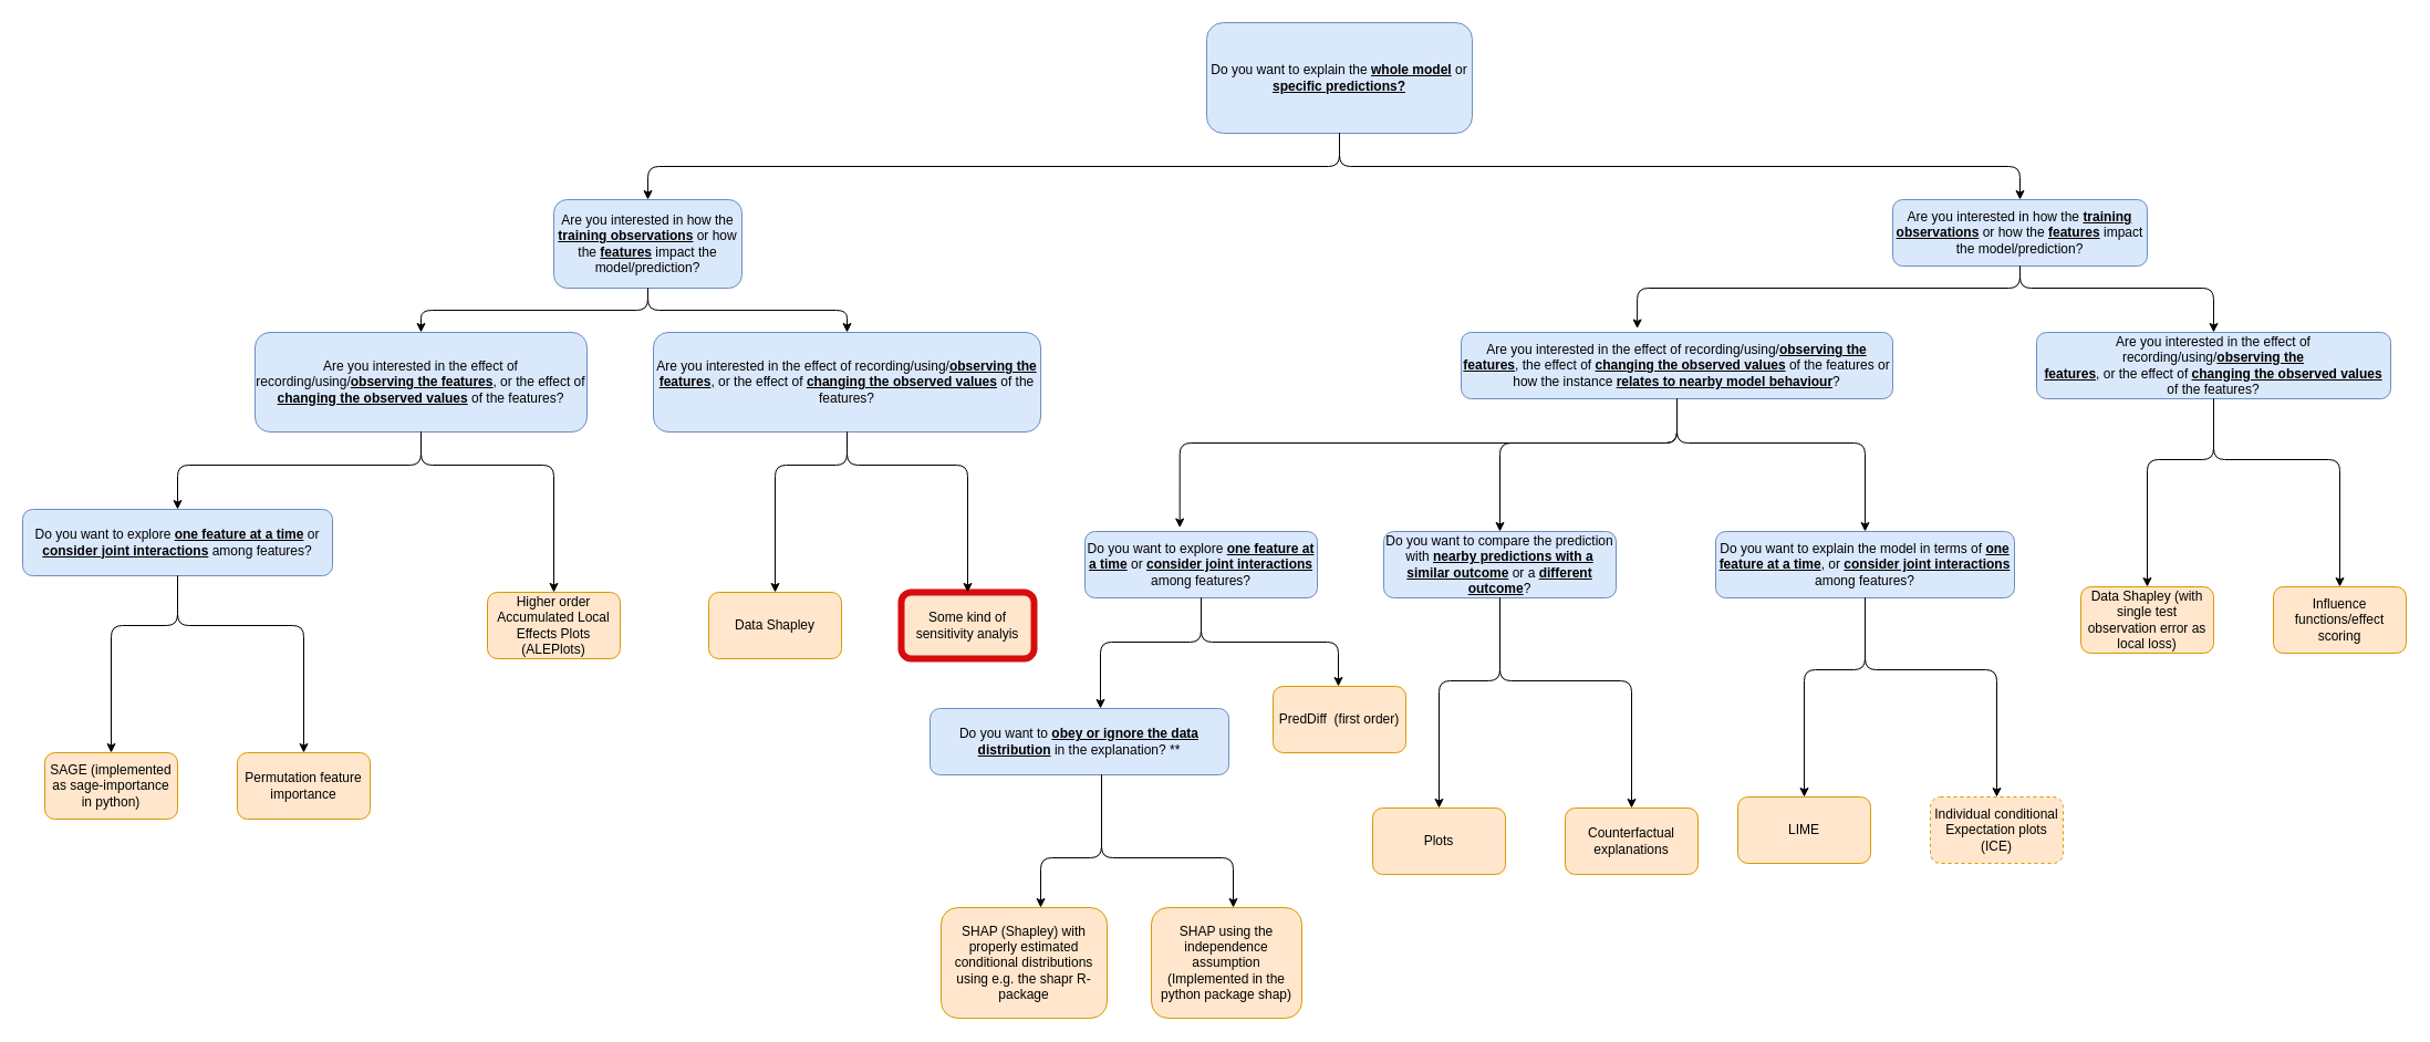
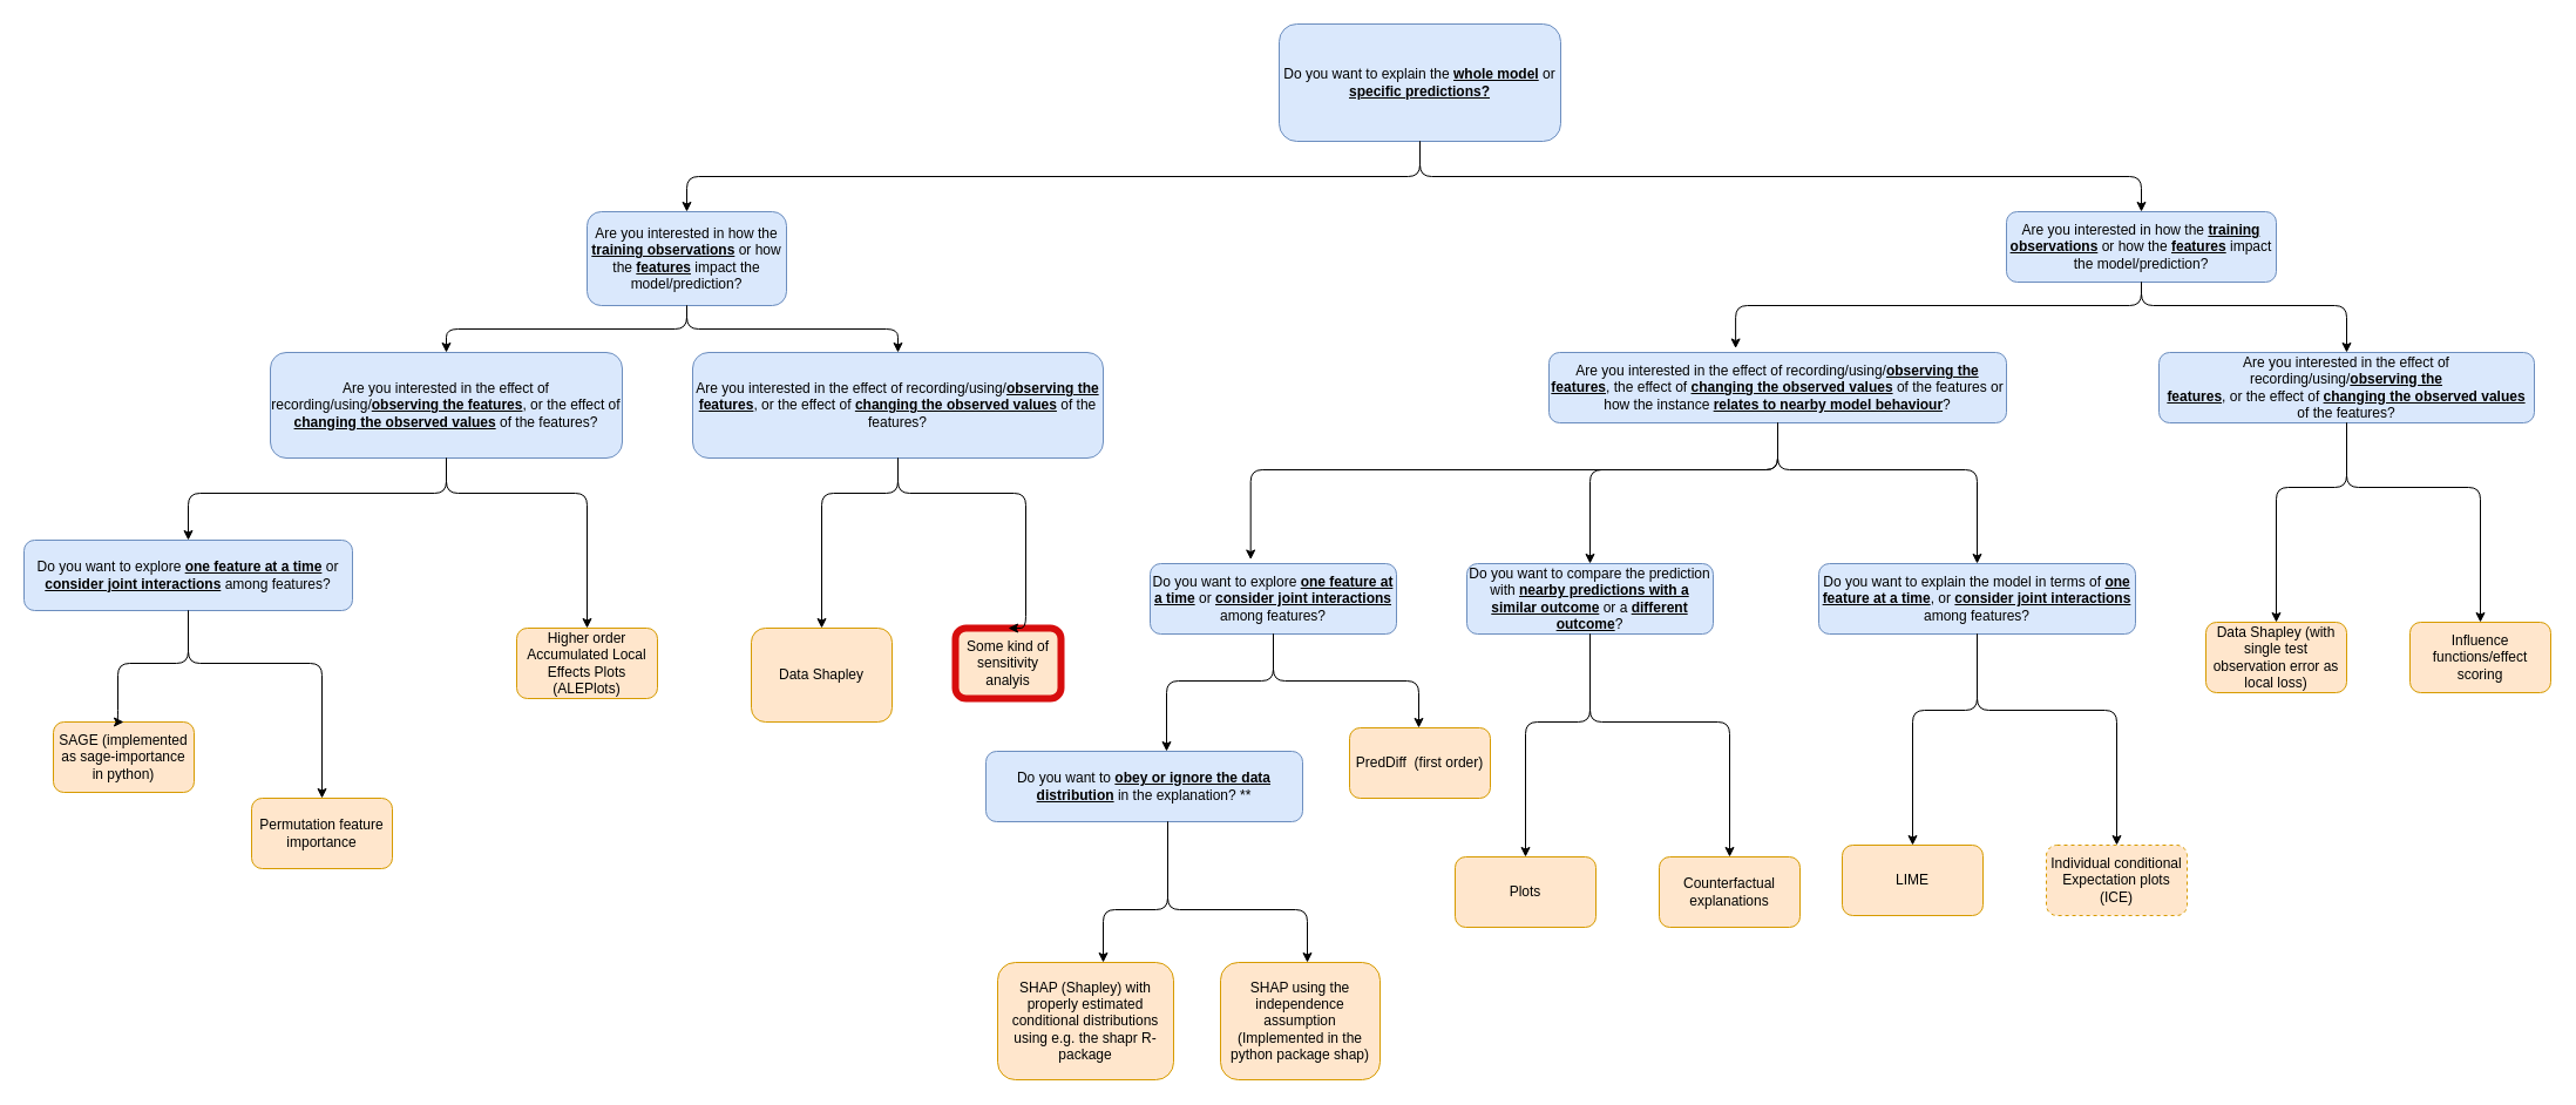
- <mxCell id="22" value="Data Shapley" style="rounded=1;whiteSpace=wrap;html=1;fillColor=#ffe6cc;strokeColor=#d79b00;" parent="1" vertex="1"><mxGeometry x="640" y="535" width="120" height="60" as="geometry" /></mxCell>
+ <mxCell id="22" value="Data Shapley" style="rounded=1;whiteSpace=wrap;html=1;fillColor=#ffe6cc;strokeColor=#d79b00;" parent="1" vertex="1"><mxGeometry x="640" y="535" width="120" height="80" as="geometry" /></mxCell>
- <mxCell id="9" value="Some kind of sensitivity analyis" style="rounded=1;whiteSpace=wrap;html=1;fillColor=#ffe6cc;strokeColor=#D70D0D;strokeWidth=6;" parent="1" vertex="1"><mxGeometry x="814" y="535" width="120" height="60" as="geometry" /></mxCell>
+ <mxCell id="9" value="Some kind of sensitivity analyis" style="rounded=1;whiteSpace=wrap;html=1;fillColor=#ffe6cc;strokeColor=#D70D0D;strokeWidth=6;" parent="1" vertex="1"><mxGeometry x="814" y="535" width="90" height="60" as="geometry" /></mxCell>
- <mxCell id="26" value="SAGE (implemented as sage-importance in python)" style="rounded=1;whiteSpace=wrap;html=1;fillColor=#ffe6cc;strokeColor=#d79b00;" parent="1" vertex="1"><mxGeometry x="40" y="680" width="120" height="60" as="geometry" /></mxCell>
+ <mxCell id="26" value="SAGE (implemented as sage-importance in python)" style="rounded=1;whiteSpace=wrap;html=1;fillColor=#ffe6cc;strokeColor=#d79b00;" parent="1" vertex="1"><mxGeometry x="45" y="615" width="120" height="60" as="geometry" /></mxCell>
